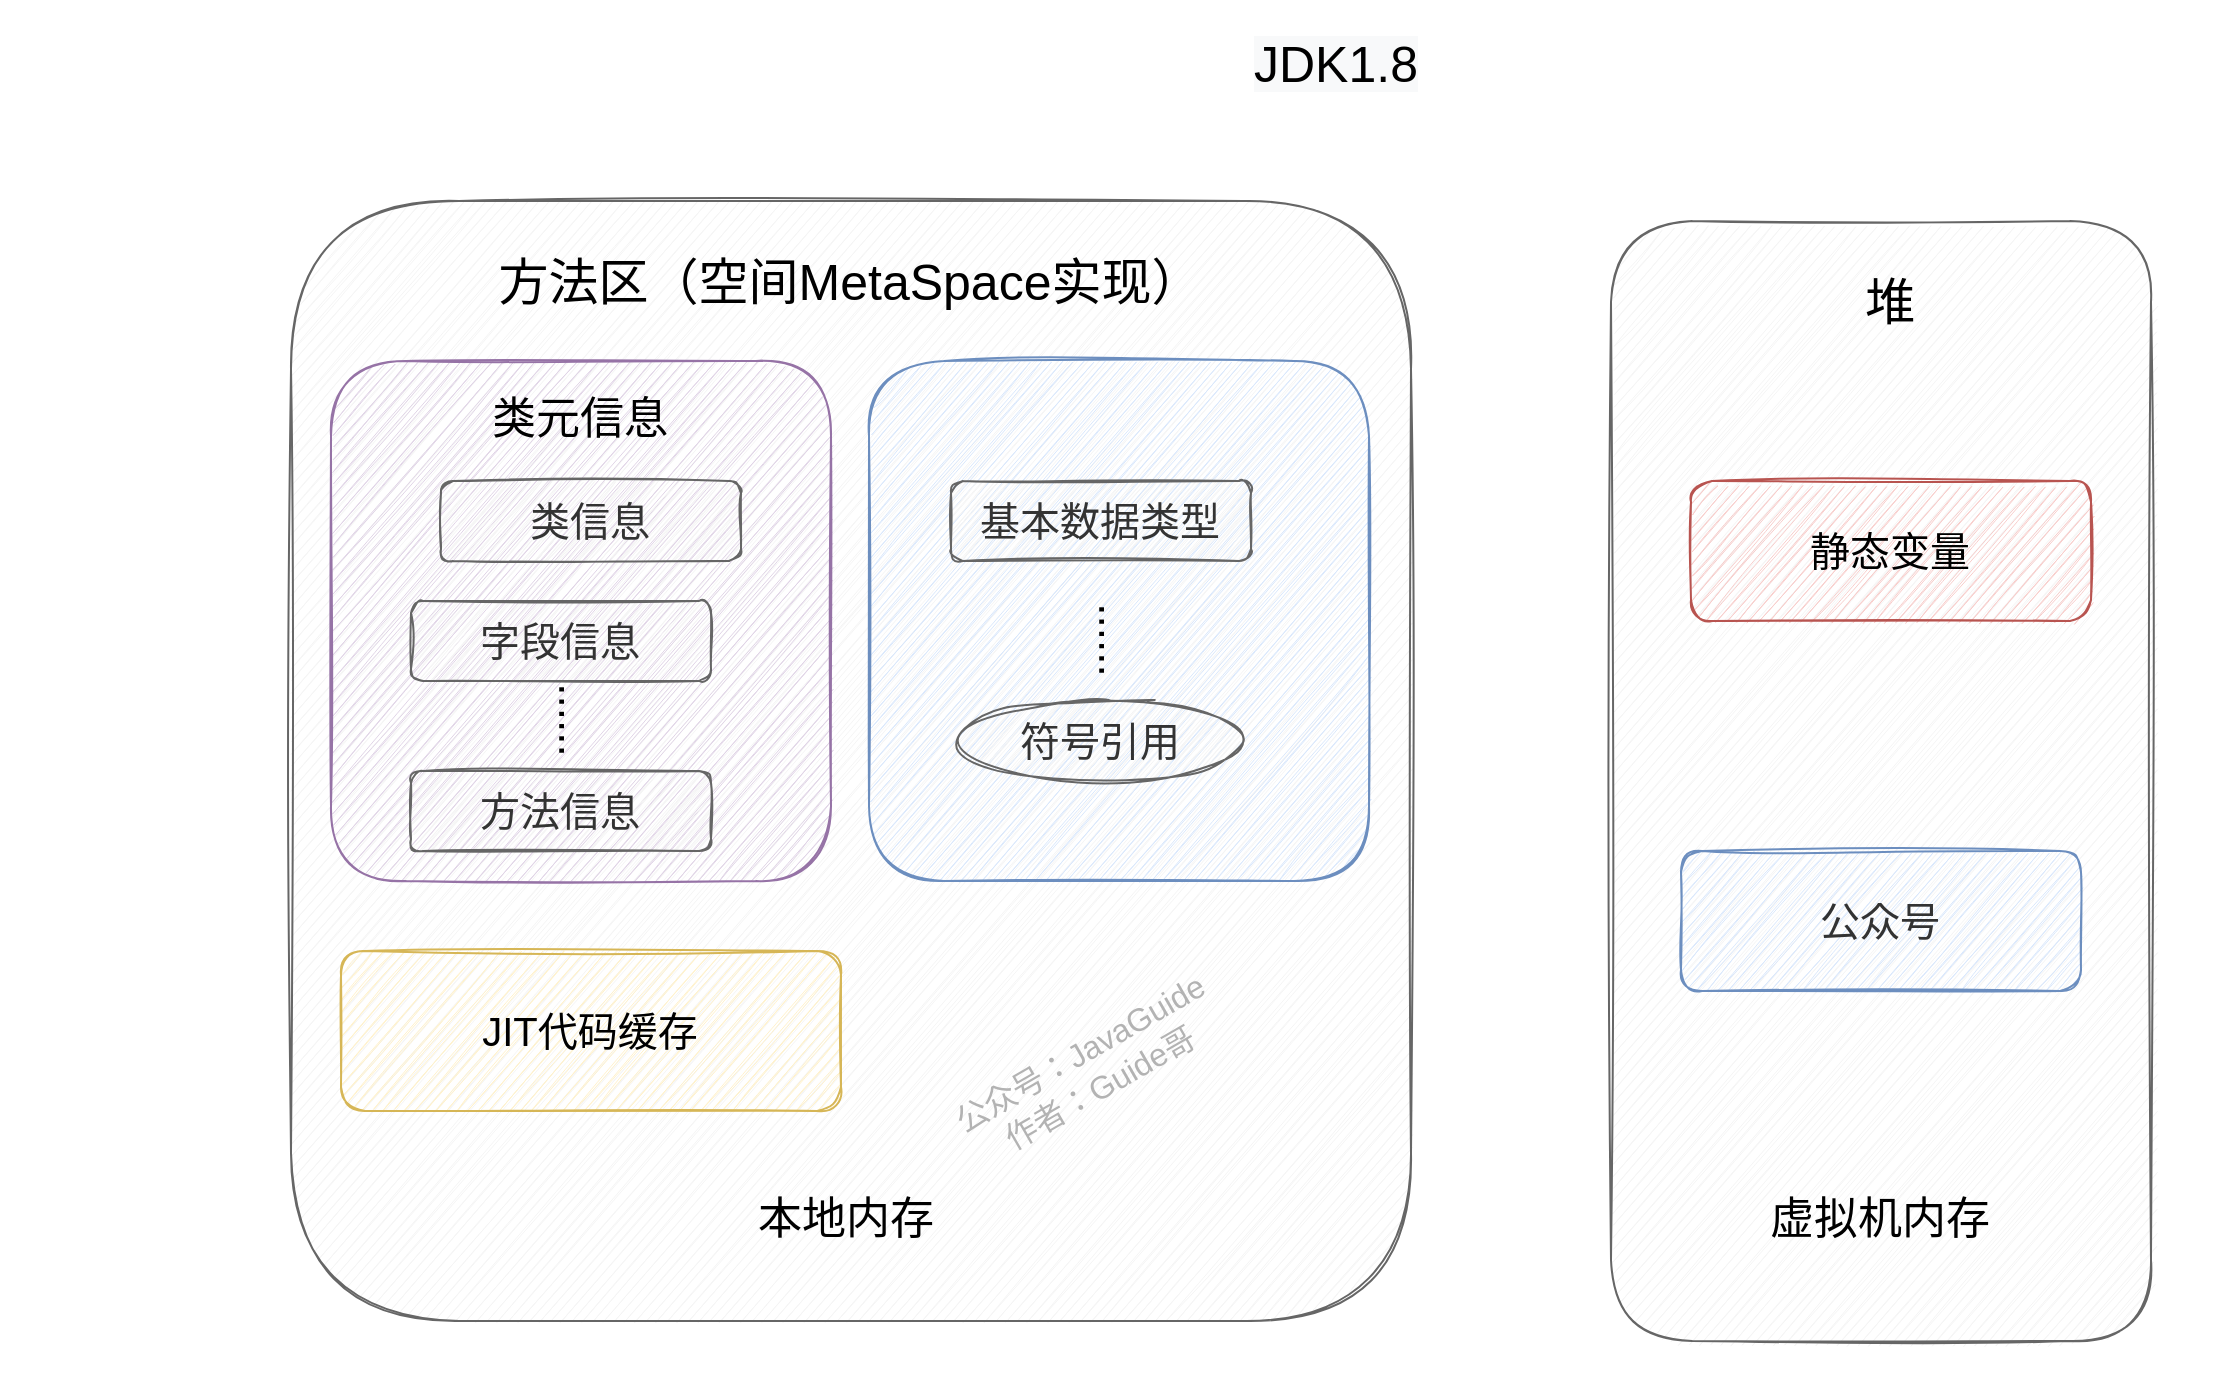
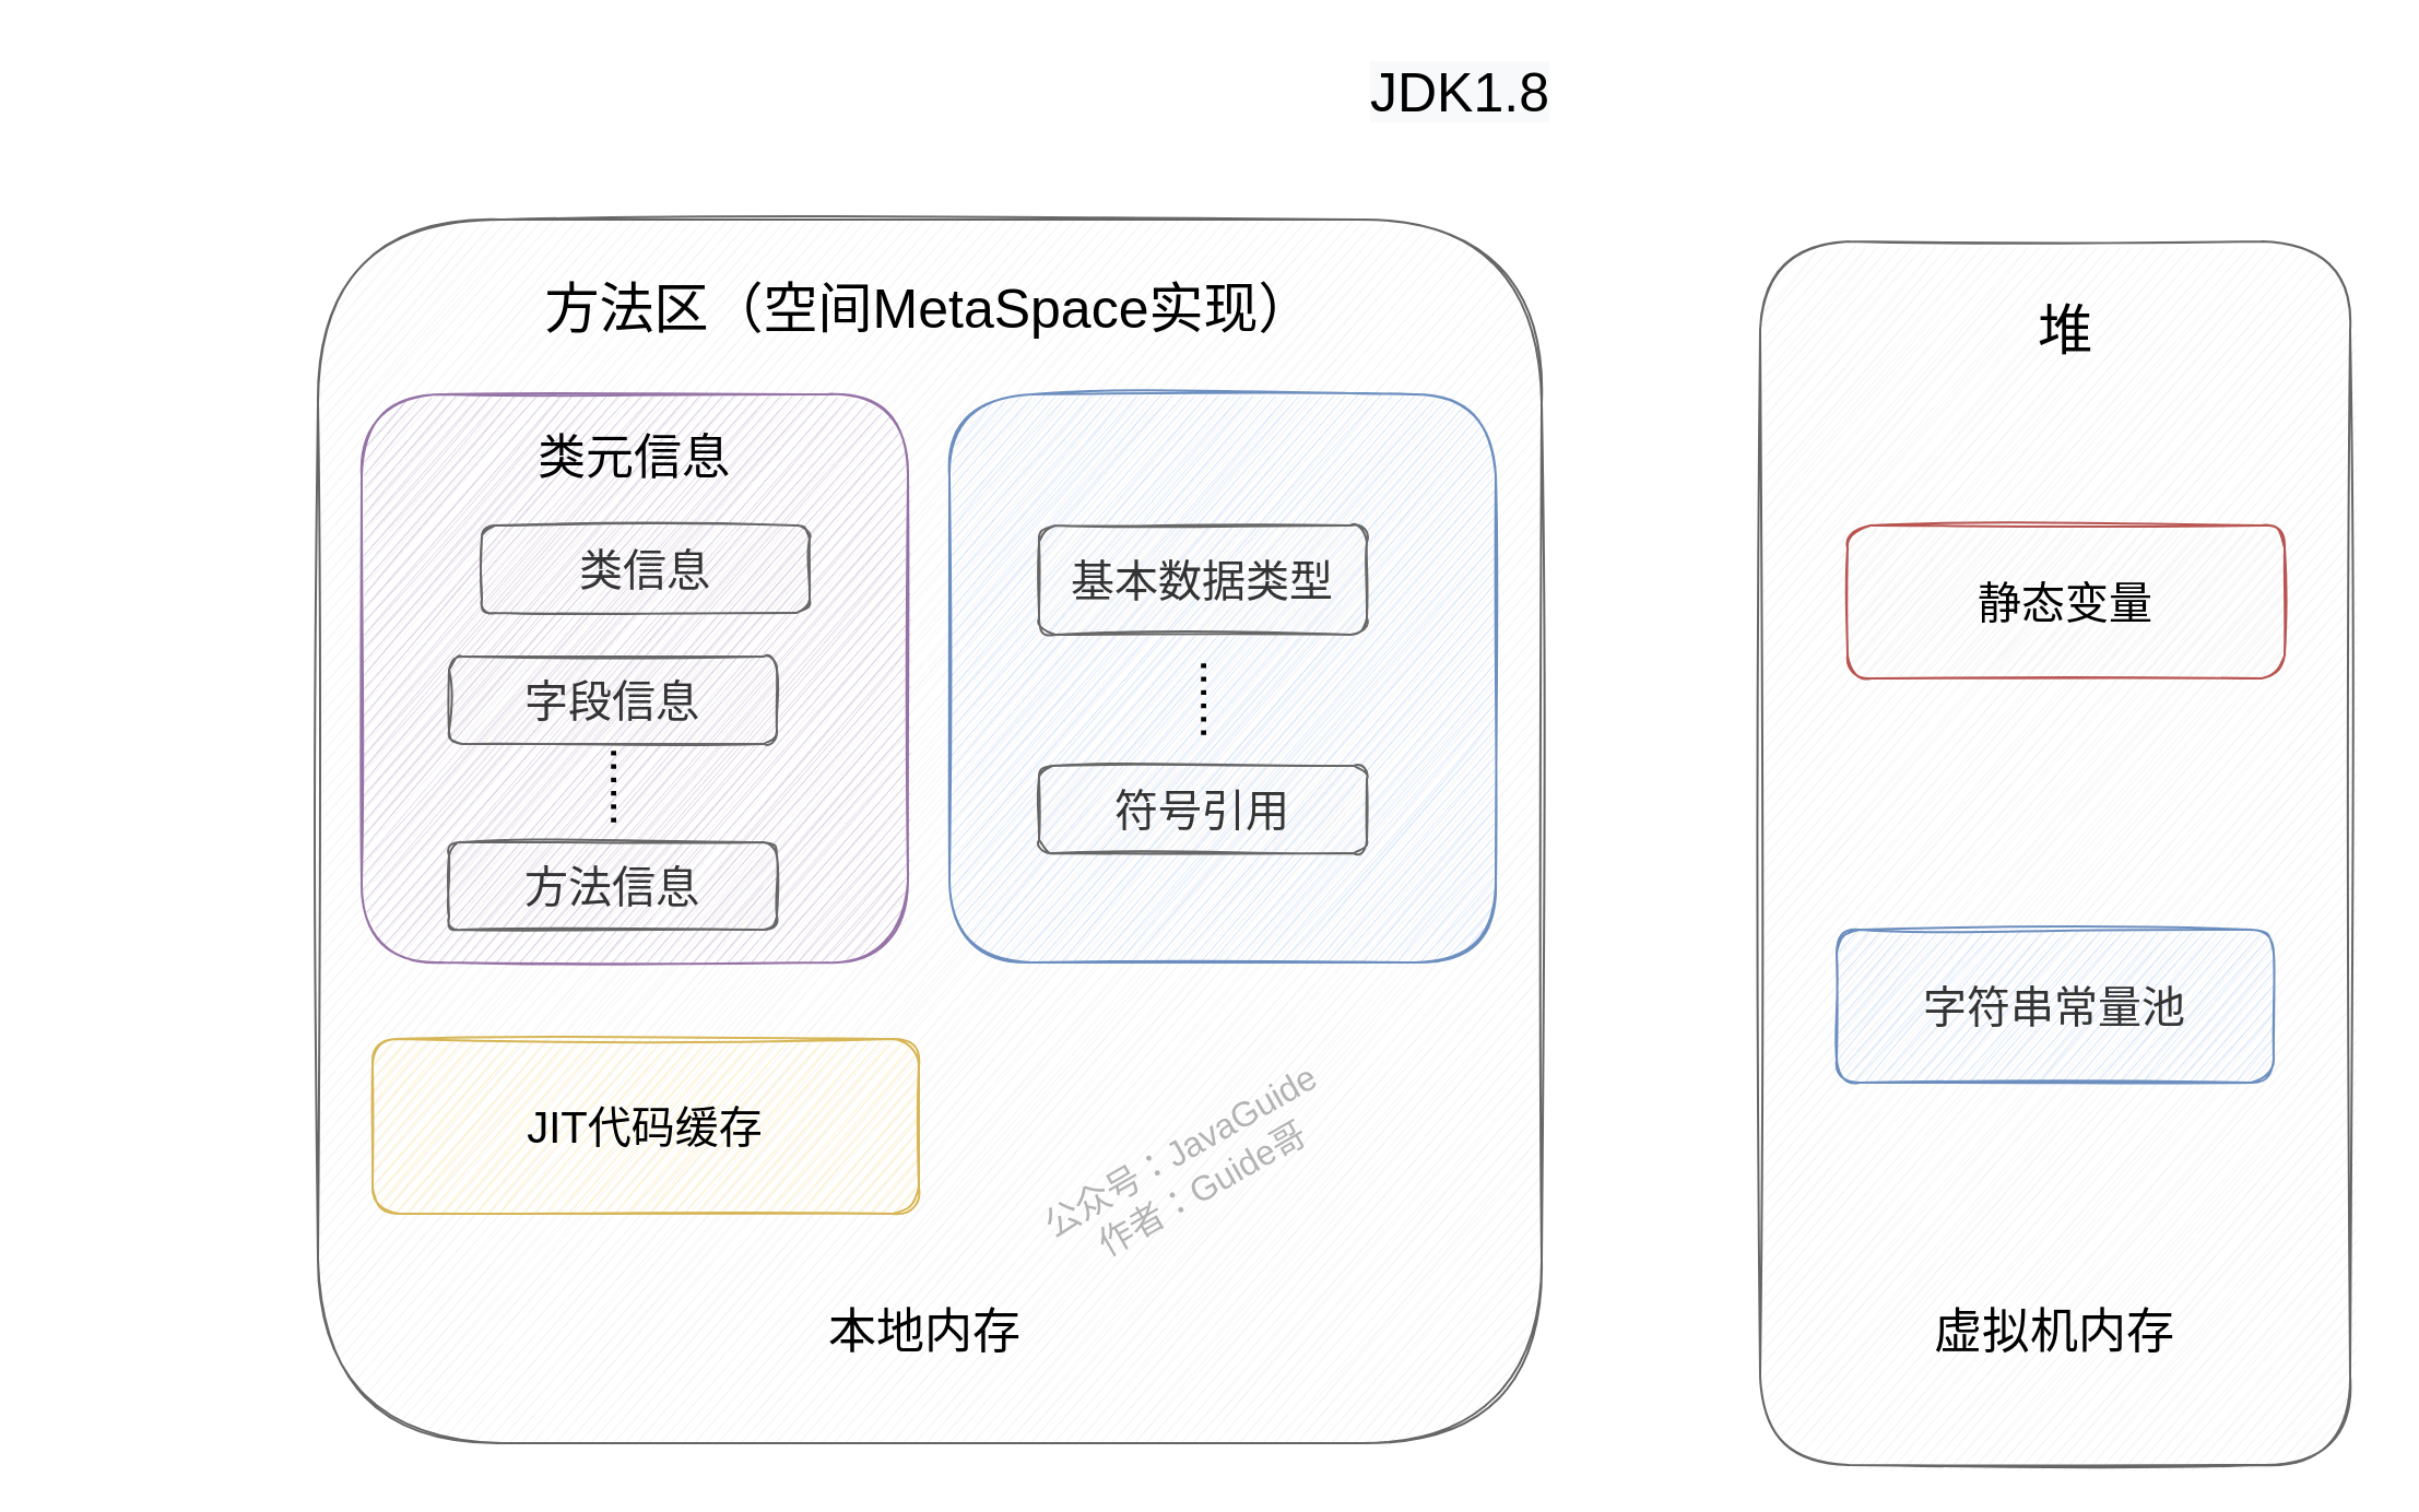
- <mxCell id="22" value="&lt;span style=&quot;color: rgb(0 , 0 , 0) ; font-family: &amp;#34;helvetica&amp;#34; ; font-size: 25px ; font-style: normal ; font-weight: 400 ; letter-spacing: normal ; text-align: center ; text-indent: 0px ; text-transform: none ; word-spacing: 0px ; background-color: rgb(248 , 249 , 250) ; display: inline ; float: none&quot;&gt;JDK1.8&lt;/span&gt;" style="text;whiteSpace=wrap;html=1;" parent="1" vertex="1"><mxGeometry x="625" y="10" width="130" height="30" as="geometry" /></mxCell>
+ <mxCell id="22" value="&lt;span style=&quot;color: rgb(0 , 0 , 0) ; font-family: &amp;#34;helvetica&amp;#34; ; font-size: 25px ; font-style: normal ; font-weight: 400 ; letter-spacing: normal ; text-align: center ; text-indent: 0px ; text-transform: none ; word-spacing: 0px ; background-color: rgb(248 , 249 , 250) ; display: inline ; float: none&quot;&gt;JDK1.8&lt;/span&gt;" style="text;whiteSpace=wrap;html=1;" parent="1" vertex="1"><mxGeometry x="625" y="20" width="130" height="30" as="geometry" /></mxCell>
- <mxCell id="19" value="&lt;span&gt;基本数据类型&lt;/span&gt;" style="rounded=1;whiteSpace=wrap;html=1;fillColor=#f5f5f5;strokeColor=#666666;sketch=1;fontSize=20;fontColor=#333333;" parent="1" vertex="1"><mxGeometry x="475" y="240" width="150" height="40" as="geometry" /></mxCell>
+ <mxCell id="19" value="&lt;span&gt;基本数据类型&lt;/span&gt;" style="rounded=1;whiteSpace=wrap;html=1;fillColor=#f5f5f5;strokeColor=#666666;sketch=1;fontSize=20;fontColor=#333333;" parent="1" vertex="1"><mxGeometry x="475" y="240" width="150" height="50" as="geometry" /></mxCell>
- <mxCell id="13" value="静态变量" style="rounded=1;whiteSpace=wrap;html=1;fillColor=#f8cecc;strokeColor=#b85450;sketch=1;fontSize=20;" parent="1" vertex="1"><mxGeometry x="845" y="240" width="200" height="70" as="geometry" /></mxCell>
+ <mxCell id="13" value="静态变量" style="rounded=1;whiteSpace=wrap;html=1;fillColor=#f5f5f5;strokeColor=#b85450;sketch=1;fontSize=20;" parent="1" vertex="1"><mxGeometry x="845" y="240" width="200" height="70" as="geometry" /></mxCell>
- <mxCell id="20" value="符号引用" style="ellipse;whiteSpace=wrap;html=1;fillColor=#f5f5f5;strokeColor=#666666;sketch=1;fontSize=20;fontColor=#333333;" parent="1" vertex="1"><mxGeometry x="475" y="350" width="150" height="40" as="geometry" /></mxCell>
+ <mxCell id="20" value="符号引用" style="rounded=1;whiteSpace=wrap;html=1;fillColor=#f5f5f5;strokeColor=#666666;sketch=1;fontSize=20;fontColor=#333333;" parent="1" vertex="1"><mxGeometry x="475" y="350" width="150" height="40" as="geometry" /></mxCell>
- <mxCell id="15" value="&lt;span style=&quot;color: rgb(51 , 51 , 51)&quot;&gt;公众号&lt;/span&gt;" style="rounded=1;whiteSpace=wrap;html=1;fillColor=#dae8fc;strokeColor=#6c8ebf;sketch=1;fontSize=20;" parent="1" vertex="1"><mxGeometry x="840" y="425" width="200" height="70" as="geometry" /></mxCell>
+ <mxCell id="15" value="&lt;span style=&quot;color: rgb(51 , 51 , 51)&quot;&gt;字符串常量池&lt;/span&gt;" style="rounded=1;whiteSpace=wrap;html=1;fillColor=#dae8fc;strokeColor=#6c8ebf;sketch=1;fontSize=20;" parent="1" vertex="1"><mxGeometry x="840" y="425" width="200" height="70" as="geometry" /></mxCell>
